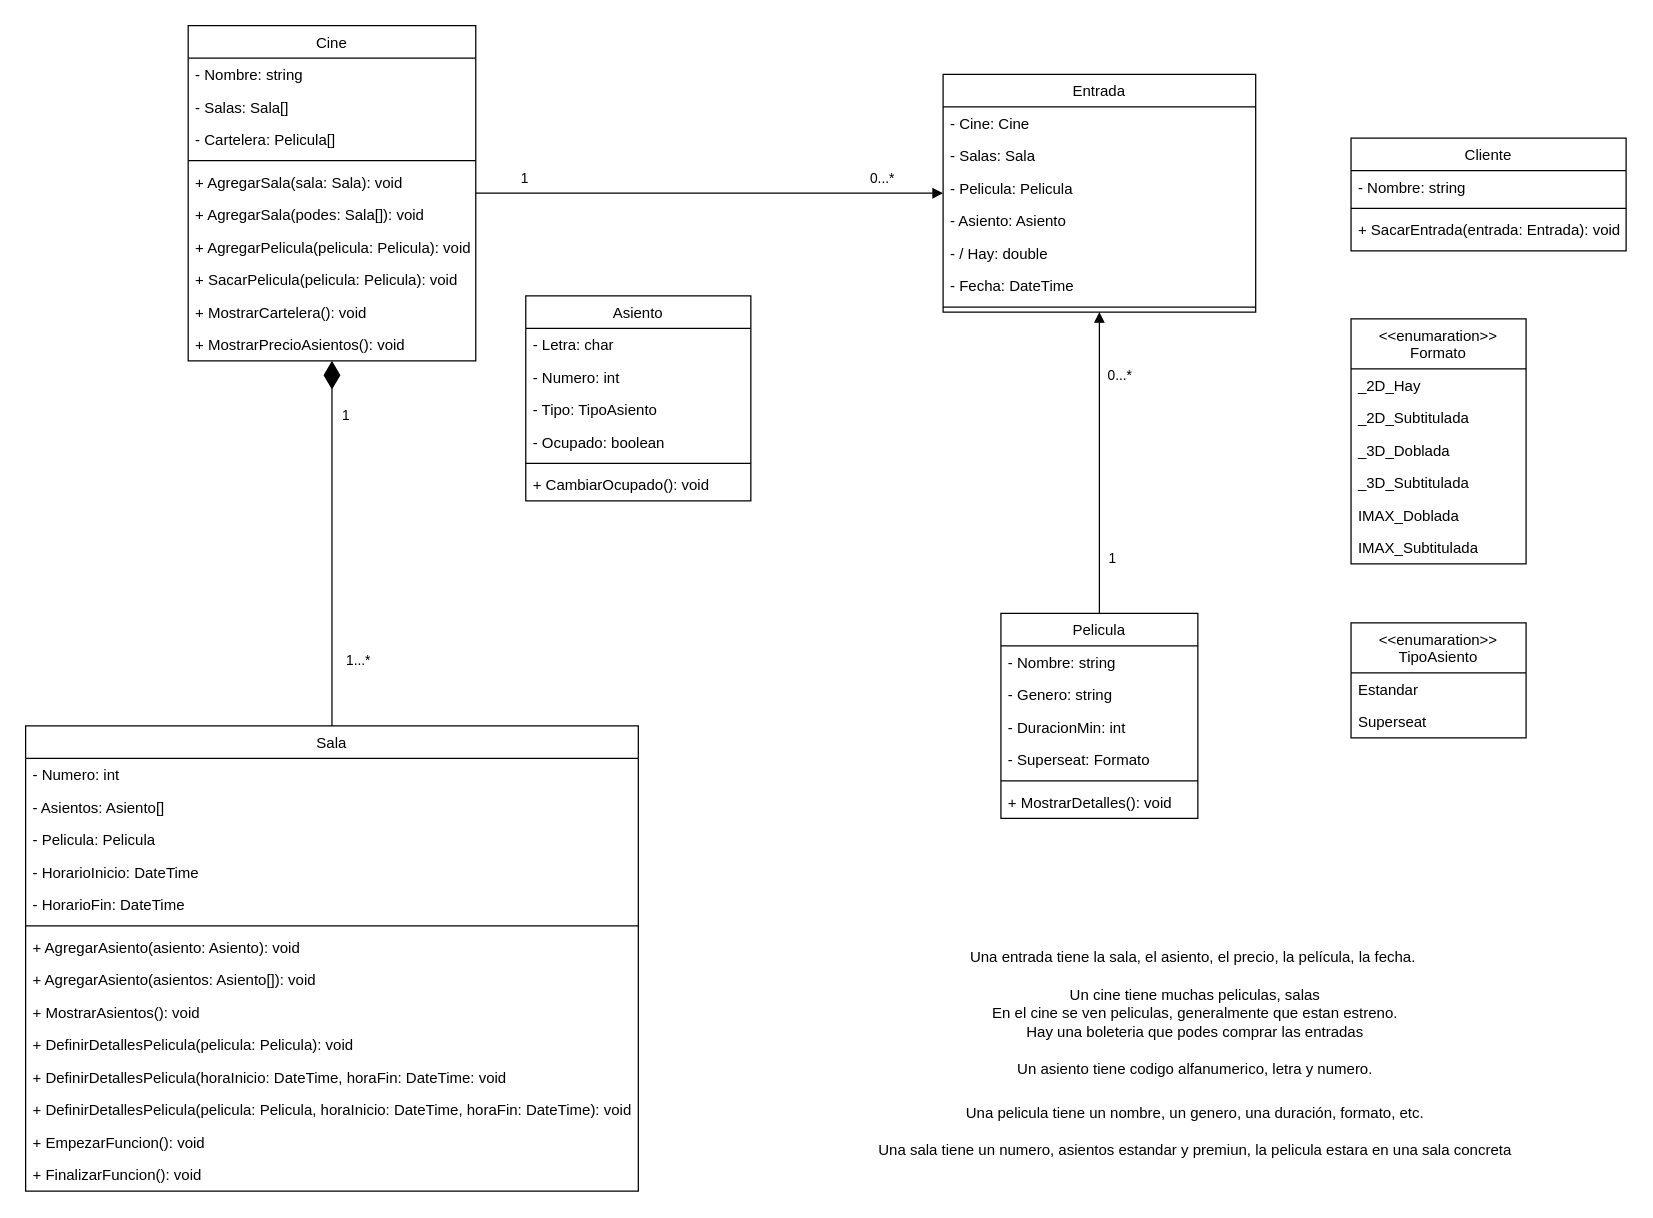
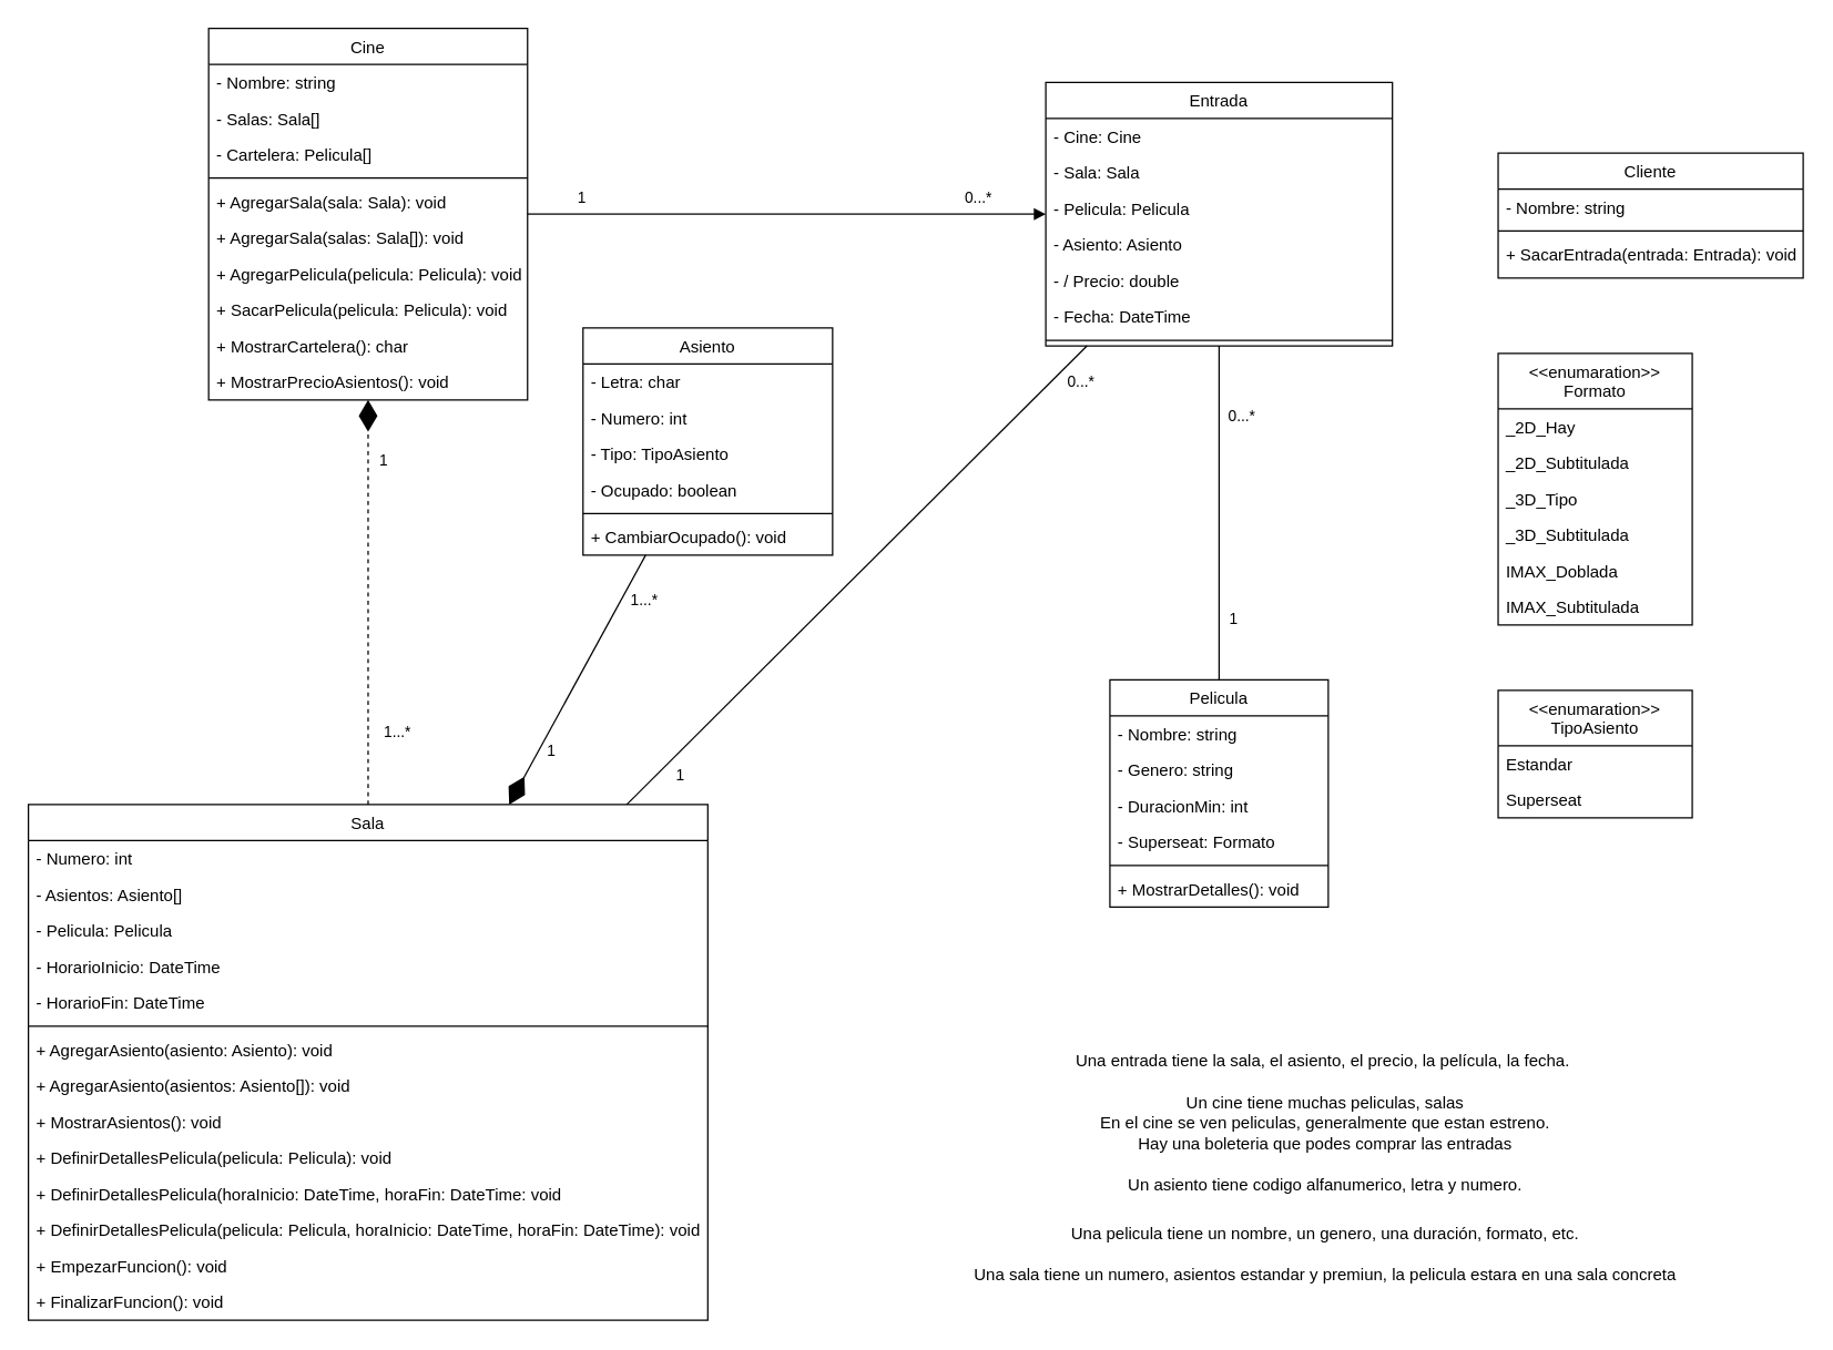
- <mxCell id="42" value="- Salas: Sala" style="text;align=left;verticalAlign=top;spacingLeft=4;spacingRight=4;overflow=hidden;rotatable=0;points=[[0,0.5],[1,0.5]];portConstraint=eastwest;rounded=0;shadow=0;html=0;" parent="40" vertex="1"><mxGeometry y="52" width="250" height="26" as="geometry" /></mxCell>
+ <mxCell id="42" value="- Sala: Sala" style="text;align=left;verticalAlign=top;spacingLeft=4;spacingRight=4;overflow=hidden;rotatable=0;points=[[0,0.5],[1,0.5]];portConstraint=eastwest;rounded=0;shadow=0;html=0;" parent="40" vertex="1"><mxGeometry y="52" width="250" height="26" as="geometry" /></mxCell>
- <mxCell id="8" value="+ AgregarSala(podes: Sala[]): void" style="text;align=left;verticalAlign=top;spacingLeft=4;spacingRight=4;overflow=hidden;rotatable=0;points=[[0,0.5],[1,0.5]];portConstraint=eastwest;rounded=0;shadow=0;html=0;" parent="2" vertex="1"><mxGeometry y="138" width="230" height="26" as="geometry" /></mxCell>
+ <mxCell id="8" value="+ AgregarSala(salas: Sala[]): void" style="text;align=left;verticalAlign=top;spacingLeft=4;spacingRight=4;overflow=hidden;rotatable=0;points=[[0,0.5],[1,0.5]];portConstraint=eastwest;rounded=0;shadow=0;html=0;" parent="2" vertex="1"><mxGeometry y="138" width="230" height="26" as="geometry" /></mxCell>
- <mxCell id="45" value="- / Hay: double" style="text;align=left;verticalAlign=top;spacingLeft=4;spacingRight=4;overflow=hidden;rotatable=0;points=[[0,0.5],[1,0.5]];portConstraint=eastwest;rounded=0;shadow=0;html=0;" parent="40" vertex="1"><mxGeometry y="130" width="250" height="26" as="geometry" /></mxCell>
+ <mxCell id="45" value="- / Precio: double" style="text;align=left;verticalAlign=top;spacingLeft=4;spacingRight=4;overflow=hidden;rotatable=0;points=[[0,0.5],[1,0.5]];portConstraint=eastwest;rounded=0;shadow=0;html=0;" parent="40" vertex="1"><mxGeometry y="130" width="250" height="26" as="geometry" /></mxCell>
- <mxCell id="11" value="+ MostrarCartelera(): void" style="text;align=left;verticalAlign=top;spacingLeft=4;spacingRight=4;overflow=hidden;rotatable=0;points=[[0,0.5],[1,0.5]];portConstraint=eastwest;rounded=0;shadow=0;html=0;" parent="2" vertex="1"><mxGeometry y="216" width="230" height="26" as="geometry" /></mxCell>
+ <mxCell id="11" value="+ MostrarCartelera(): char" style="text;align=left;verticalAlign=top;spacingLeft=4;spacingRight=4;overflow=hidden;rotatable=0;points=[[0,0.5],[1,0.5]];portConstraint=eastwest;rounded=0;shadow=0;html=0;" parent="2" vertex="1"><mxGeometry y="216" width="230" height="26" as="geometry" /></mxCell>
- <mxCell id="64" value="" style="endArrow=block;html=1;rounded=0;" parent="1" source="18" target="40" edge="1"><mxGeometry width="50" height="50" relative="1" as="geometry"><mxPoint x="750" y="350" as="sourcePoint" /><mxPoint x="680" y="240" as="targetPoint" /></mxGeometry></mxCell>
+ <mxCell id="64" value="" style="endArrow=none;html=1;rounded=0;" parent="1" source="18" target="40" edge="1"><mxGeometry width="50" height="50" relative="1" as="geometry"><mxPoint x="750" y="350" as="sourcePoint" /><mxPoint x="680" y="240" as="targetPoint" /></mxGeometry></mxCell>
- <mxCell id="70" value="_3D_Doblada" style="text;align=left;verticalAlign=top;spacingLeft=4;spacingRight=4;overflow=hidden;rotatable=0;points=[[0,0.5],[1,0.5]];portConstraint=eastwest;rounded=0;shadow=0;html=0;" parent="67" vertex="1"><mxGeometry y="92" width="140" height="26" as="geometry" /></mxCell>
+ <mxCell id="70" value="_3D_Tipo" style="text;align=left;verticalAlign=top;spacingLeft=4;spacingRight=4;overflow=hidden;rotatable=0;points=[[0,0.5],[1,0.5]];portConstraint=eastwest;rounded=0;shadow=0;html=0;" parent="67" vertex="1"><mxGeometry y="92" width="140" height="26" as="geometry" /></mxCell>
+ <mxCell id="81" value="" style="endArrow=none;html=1;rounded=0;" edge="1" parent="1" source="25" target="40"><mxGeometry width="50" height="50" relative="1" as="geometry"><mxPoint x="660" y="540" as="sourcePoint" /><mxPoint x="710" y="490" as="targetPoint" /></mxGeometry></mxCell>
+ <mxCell id="82" value="0...*" style="edgeLabel;html=1;align=center;verticalAlign=middle;resizable=0;points=[];" vertex="1" connectable="0" parent="81"><mxGeometry x="0.927" y="-2" relative="1" as="geometry"><mxPoint x="5" y="12" as="offset" /></mxGeometry></mxCell>
+ <mxCell id="83" value="1" style="edgeLabel;html=1;align=center;verticalAlign=middle;resizable=0;points=[];" vertex="1" connectable="0" parent="81"><mxGeometry x="-0.857" y="-3" relative="1" as="geometry"><mxPoint x="12" as="offset" /></mxGeometry></mxCell>
- <mxCell id="48" value="" style="endArrow=diamondThin;html=1;rounded=0;startArrow=none;startFill=0;endFill=1;endSize=20;" parent="1" source="25" target="2" edge="1"><mxGeometry width="50" height="50" relative="1" as="geometry"><mxPoint x="590" y="300" as="sourcePoint" /><mxPoint x="640" y="250" as="targetPoint" /></mxGeometry></mxCell>
+ <mxCell id="48" value="" style="endArrow=diamondThin;html=1;rounded=0;startArrow=none;startFill=0;endFill=1;endSize=20;dashed=1;" parent="1" source="25" target="2" edge="1"><mxGeometry width="50" height="50" relative="1" as="geometry"><mxPoint x="590" y="300" as="sourcePoint" /><mxPoint x="640" y="250" as="targetPoint" /></mxGeometry></mxCell>
+ <mxCell id="61" value="" style="endArrow=diamondThin;html=1;rounded=0;startArrow=none;startFill=0;endFill=1;endSize=20;" parent="1" source="54" target="25" edge="1"><mxGeometry width="50" height="50" relative="1" as="geometry"><mxPoint x="370" y="480" as="sourcePoint" /><mxPoint x="420" y="430" as="targetPoint" /></mxGeometry></mxCell>
+ <mxCell id="62" value="1...*" style="edgeLabel;html=1;align=center;verticalAlign=middle;resizable=0;points=[];" parent="61" vertex="1" connectable="0"><mxGeometry x="-0.628" y="-1" relative="1" as="geometry"><mxPoint x="17" as="offset" /></mxGeometry></mxCell>
+ <mxCell id="63" value="1" style="edgeLabel;html=1;align=center;verticalAlign=middle;resizable=0;points=[];" parent="61" vertex="1" connectable="0"><mxGeometry x="0.619" y="-2" relative="1" as="geometry"><mxPoint x="13" y="-4" as="offset" /></mxGeometry></mxCell>
